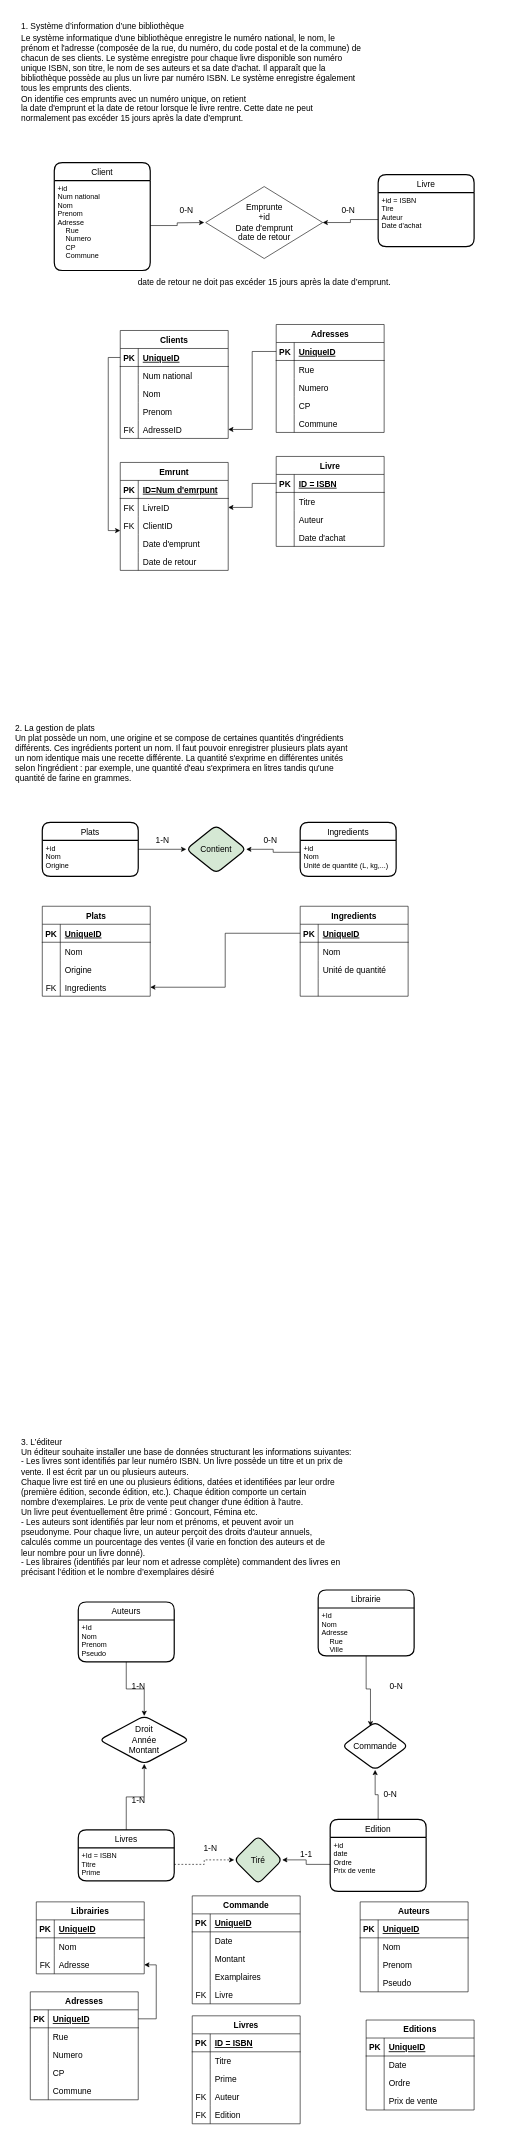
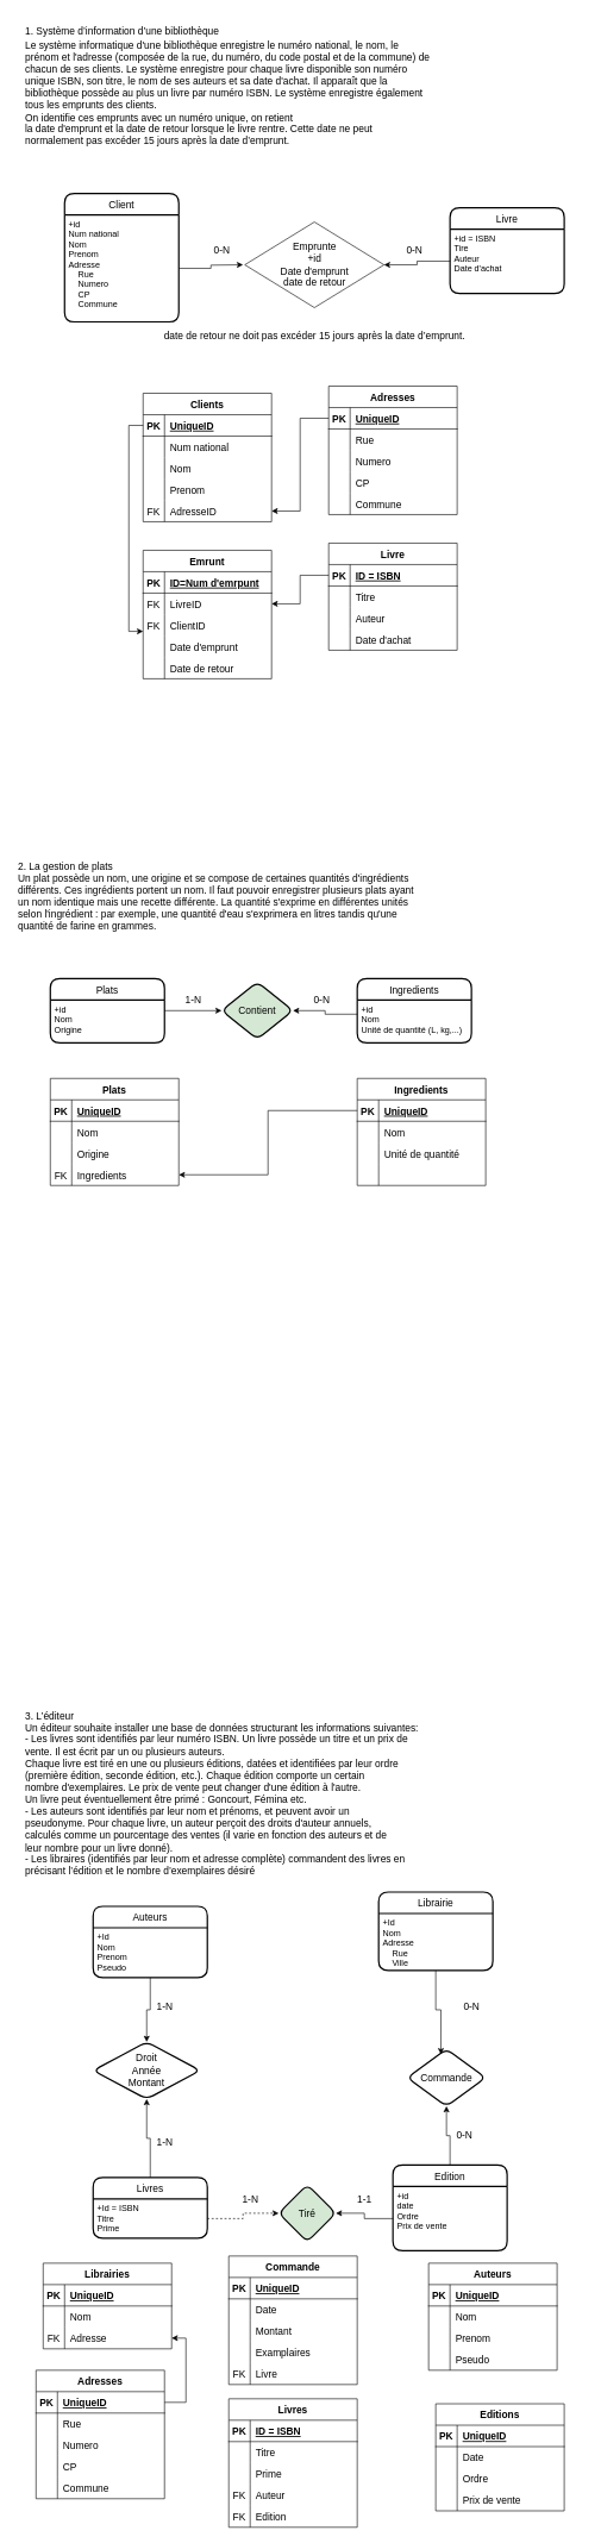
- <mxCell id="123" value="Droit&lt;br&gt;Année&lt;br&gt;Montant" style="rhombus;whiteSpace=wrap;html=1;fontSize=14;fontStyle=0;startSize=30;rounded=1;strokeWidth=2;shadow=0;dashed=0;" vertex="1" parent="1"><mxGeometry x="165" y="2860" width="150" height="80" as="geometry" /></mxCell>
+ <mxCell id="123" value="Droit&lt;br&gt;Année&lt;br&gt;Montant" style="rhombus;whiteSpace=wrap;html=1;fontSize=14;fontStyle=0;startSize=30;rounded=1;strokeWidth=2;shadow=0;dashed=0;" vertex="1" parent="1"><mxGeometry x="130" y="2860" width="150" height="80" as="geometry" /></mxCell>
- <mxCell id="128" value="1-1" style="text;html=1;align=center;verticalAlign=middle;resizable=0;points=[];autosize=1;strokeColor=none;fillColor=none;fontSize=14;" vertex="1" parent="1"><mxGeometry x="490" y="3080" width="40" height="20" as="geometry" /></mxCell>
+ <mxCell id="128" value="1-1" style="text;html=1;align=center;verticalAlign=middle;resizable=0;points=[];autosize=1;strokeColor=none;fillColor=none;fontSize=14;" vertex="1" parent="1"><mxGeometry x="490" y="3070" width="40" height="20" as="geometry" /></mxCell>
